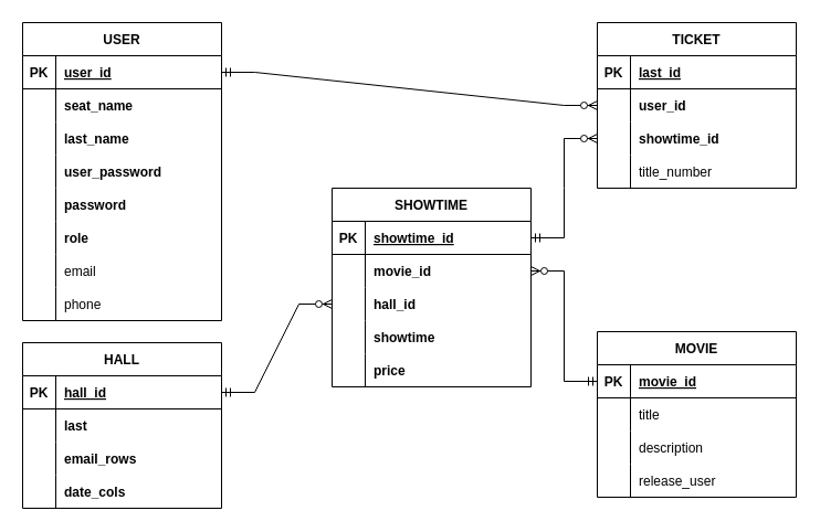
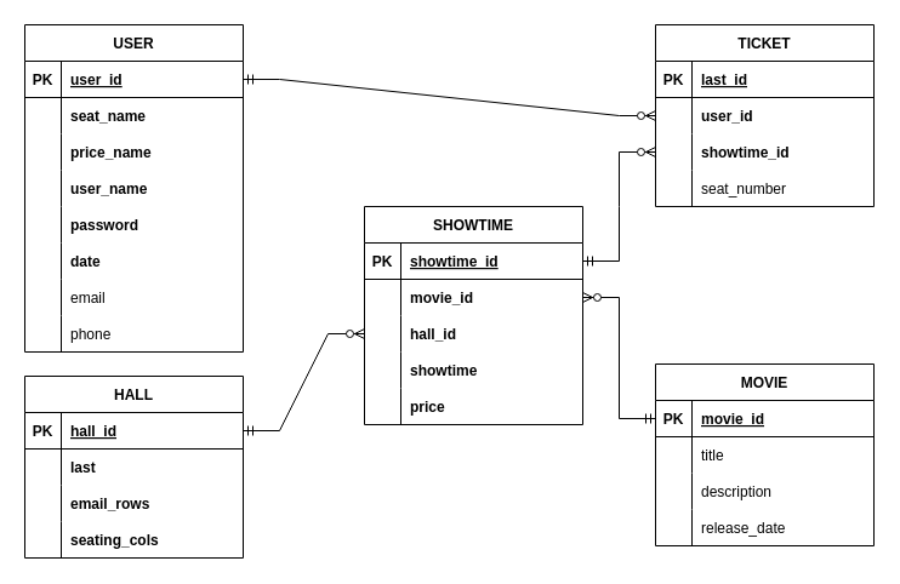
- <mxCell id="11" value="last_name" style="shape=partialRectangle;connectable=0;fillColor=none;top=0;left=0;bottom=0;right=0;align=left;spacingLeft=6;overflow=hidden;fontStyle=1" vertex="1" parent="9"><mxGeometry x="30" width="150" height="30" as="geometry"><mxRectangle width="150" height="30" as="alternateBounds" /></mxGeometry></mxCell>
+ <mxCell id="11" value="price_name" style="shape=partialRectangle;connectable=0;fillColor=none;top=0;left=0;bottom=0;right=0;align=left;spacingLeft=6;overflow=hidden;fontStyle=1" vertex="1" parent="9"><mxGeometry x="30" width="150" height="30" as="geometry"><mxRectangle width="150" height="30" as="alternateBounds" /></mxGeometry></mxCell>
- <mxCell id="14" value="user_password" style="shape=partialRectangle;connectable=0;fillColor=none;top=0;left=0;bottom=0;right=0;align=left;spacingLeft=6;overflow=hidden;fontStyle=1" vertex="1" parent="12"><mxGeometry x="30" width="150" height="30" as="geometry"><mxRectangle width="150" height="30" as="alternateBounds" /></mxGeometry></mxCell>
+ <mxCell id="14" value="user_name" style="shape=partialRectangle;connectable=0;fillColor=none;top=0;left=0;bottom=0;right=0;align=left;spacingLeft=6;overflow=hidden;fontStyle=1" vertex="1" parent="12"><mxGeometry x="30" width="150" height="30" as="geometry"><mxRectangle width="150" height="30" as="alternateBounds" /></mxGeometry></mxCell>
- <mxCell id="81" value="title_number" style="shape=partialRectangle;connectable=0;fillColor=none;top=0;left=0;bottom=0;right=0;align=left;spacingLeft=6;overflow=hidden;" vertex="1" parent="79"><mxGeometry x="30" width="150" height="30" as="geometry"><mxRectangle width="150" height="30" as="alternateBounds" /></mxGeometry></mxCell>
+ <mxCell id="81" value="seat_number" style="shape=partialRectangle;connectable=0;fillColor=none;top=0;left=0;bottom=0;right=0;align=left;spacingLeft=6;overflow=hidden;" vertex="1" parent="79"><mxGeometry x="30" width="150" height="30" as="geometry"><mxRectangle width="150" height="30" as="alternateBounds" /></mxGeometry></mxCell>
- <mxCell id="20" value="role" style="shape=partialRectangle;connectable=0;fillColor=none;top=0;left=0;bottom=0;right=0;align=left;spacingLeft=6;overflow=hidden;fontStyle=1" vertex="1" parent="18"><mxGeometry x="30" width="150" height="30" as="geometry"><mxRectangle width="150" height="30" as="alternateBounds" /></mxGeometry></mxCell>
+ <mxCell id="20" value="date" style="shape=partialRectangle;connectable=0;fillColor=none;top=0;left=0;bottom=0;right=0;align=left;spacingLeft=6;overflow=hidden;fontStyle=1" vertex="1" parent="18"><mxGeometry x="30" width="150" height="30" as="geometry"><mxRectangle width="150" height="30" as="alternateBounds" /></mxGeometry></mxCell>
- <mxCell id="39" value="release_user" style="shape=partialRectangle;connectable=0;fillColor=none;top=0;left=0;bottom=0;right=0;align=left;spacingLeft=6;overflow=hidden;" vertex="1" parent="37"><mxGeometry x="30" width="150" height="30" as="geometry"><mxRectangle width="150" height="30" as="alternateBounds" /></mxGeometry></mxCell>
+ <mxCell id="39" value="release_date" style="shape=partialRectangle;connectable=0;fillColor=none;top=0;left=0;bottom=0;right=0;align=left;spacingLeft=6;overflow=hidden;" vertex="1" parent="37"><mxGeometry x="30" width="150" height="30" as="geometry"><mxRectangle width="150" height="30" as="alternateBounds" /></mxGeometry></mxCell>
- <mxCell id="68" value="date_cols" style="shape=partialRectangle;connectable=0;fillColor=none;top=0;left=0;bottom=0;right=0;align=left;spacingLeft=6;overflow=hidden;fontStyle=1" vertex="1" parent="66"><mxGeometry x="30" width="150" height="30" as="geometry"><mxRectangle width="150" height="30" as="alternateBounds" /></mxGeometry></mxCell>
+ <mxCell id="68" value="seating_cols" style="shape=partialRectangle;connectable=0;fillColor=none;top=0;left=0;bottom=0;right=0;align=left;spacingLeft=6;overflow=hidden;fontStyle=1" vertex="1" parent="66"><mxGeometry x="30" width="150" height="30" as="geometry"><mxRectangle width="150" height="30" as="alternateBounds" /></mxGeometry></mxCell>
